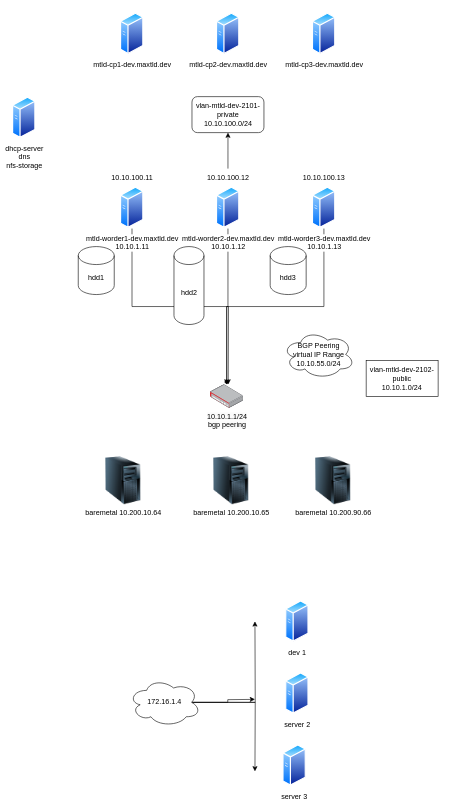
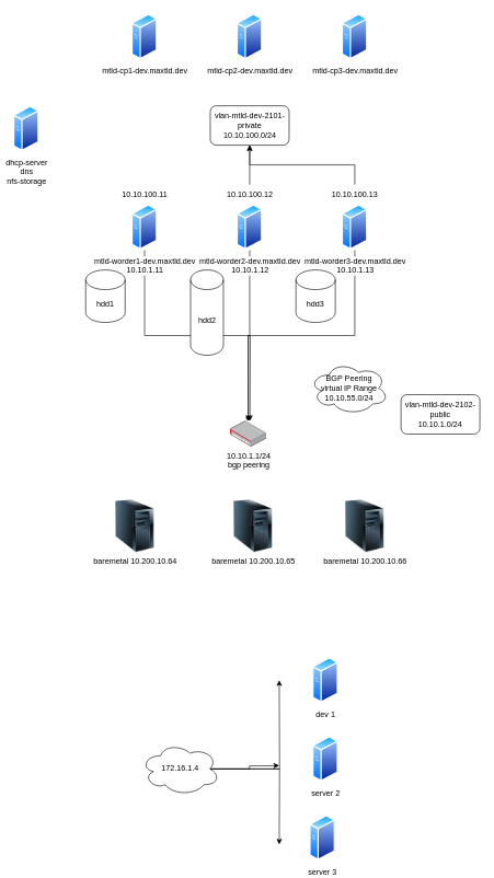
+ <mxCell id="17" style="edgeStyle=orthogonalEdgeStyle;rounded=0;orthogonalLoop=1;jettySize=auto;html=1;exitX=0.5;exitY=0;exitDx=0;exitDy=0;entryX=0.5;entryY=1;entryDx=0;entryDy=0;" edge="1" parent="1" source="18" target="16"><mxGeometry relative="1" as="geometry" /></mxCell>
- <mxCell id="15" value="vlan-mtld-dev-2102-public&lt;br&gt;10.10.1.0/24" style="whiteSpace=wrap;html=1;rounded=0;" vertex="1" parent="1"><mxGeometry x="610" y="600" width="120" height="60" as="geometry" /></mxCell>
+ <mxCell id="15" value="vlan-mtld-dev-2102-public&lt;br&gt;10.10.1.0/24" style="rounded=1;whiteSpace=wrap;html=1;" vertex="1" parent="1"><mxGeometry x="610" y="600" width="120" height="60" as="geometry" /></mxCell>
- <mxCell id="14" value="baremetal 10.200.90.66" style="image;html=1;image=img/lib/clip_art/computers/Server_Tower_128x128.png" vertex="1" parent="1"><mxGeometry x="514.6" y="760" width="80" height="80" as="geometry" /></mxCell>
+ <mxCell id="14" value="baremetal 10.200.10.66" style="image;html=1;image=img/lib/clip_art/computers/Server_Tower_128x128.png" vertex="1" parent="1"><mxGeometry x="514.6" y="760" width="80" height="80" as="geometry" /></mxCell>
